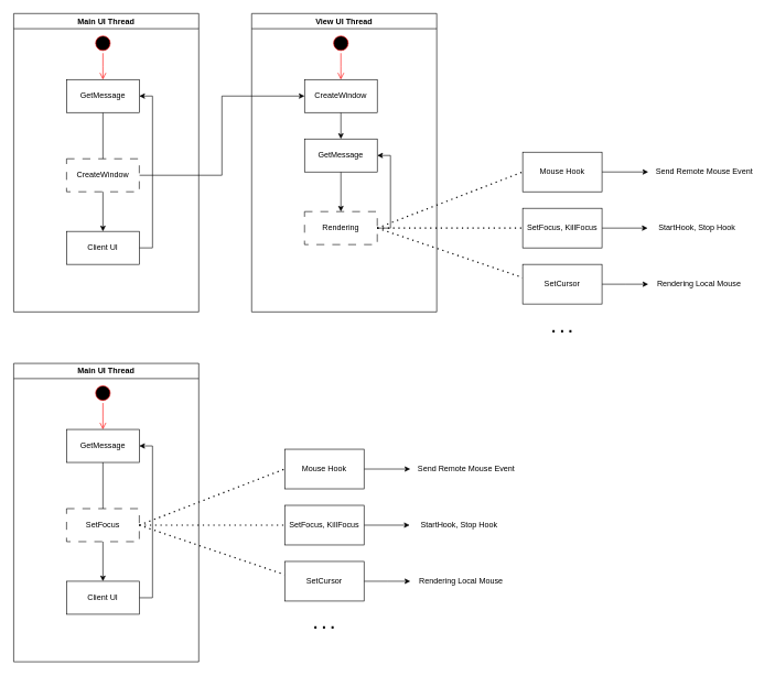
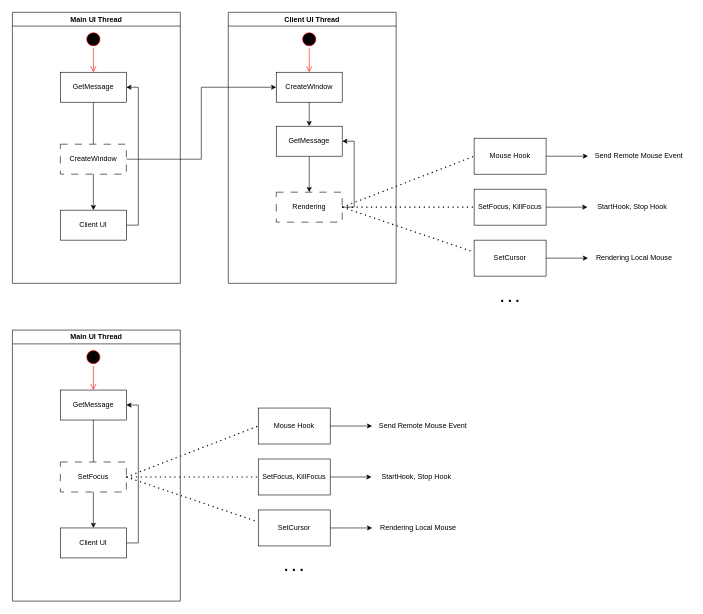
- <mxCell id="36" value="View UI Thread" style="swimlane;whiteSpace=wrap" vertex="1" parent="1"><mxGeometry x="380" y="20" width="280" height="452" as="geometry" /></mxCell>
+ <mxCell id="36" value="Client UI Thread" style="swimlane;whiteSpace=wrap" vertex="1" parent="1"><mxGeometry x="380" y="20" width="280" height="452" as="geometry" /></mxCell>
